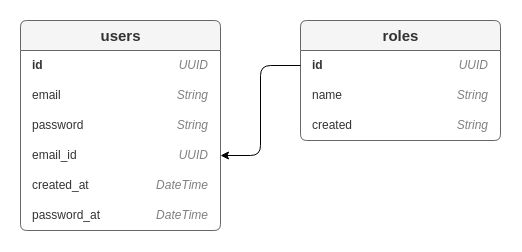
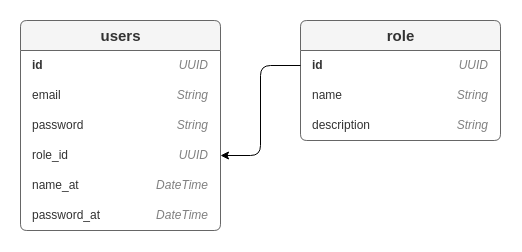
- <mxCell id="21" value="roles" style="shape=table;startSize=30;container=1;collapsible=0;childLayout=tableLayout;fixedRows=1;rowLines=0;fontStyle=1;align=center;resizeLast=1;html=1;swimlaneLine=1;rounded=1;shadow=0;columnLines=0;swimlaneHead=1;swimlaneBody=1;horizontal=1;left=1;right=1;connectable=1;allowArrows=1;cloneable=1;rotatable=1;pointerEvents=1;expand=1;swimlaneFillColor=default;arcSize=7;flipV=0;flipH=0;direction=east;fillStyle=solid;verticalAlign=middle;labelBackgroundColor=none;fontSize=15;fillColor=#f5f5f5;strokeColor=#666666;fontColor=#333333;" vertex="1" parent="1"><mxGeometry x="300" y="20" width="200" height="120" as="geometry" /></mxCell>
+ <mxCell id="21" value="role" style="shape=table;startSize=30;container=1;collapsible=0;childLayout=tableLayout;fixedRows=1;rowLines=0;fontStyle=1;align=center;resizeLast=1;html=1;swimlaneLine=1;rounded=1;shadow=0;columnLines=0;swimlaneHead=1;swimlaneBody=1;horizontal=1;left=1;right=1;connectable=1;allowArrows=1;cloneable=1;rotatable=1;pointerEvents=1;expand=1;swimlaneFillColor=default;arcSize=7;flipV=0;flipH=0;direction=east;fillStyle=solid;verticalAlign=middle;labelBackgroundColor=none;fontSize=15;fillColor=#f5f5f5;strokeColor=#666666;fontColor=#333333;" vertex="1" parent="1"><mxGeometry x="300" y="20" width="200" height="120" as="geometry" /></mxCell>
- <mxCell id="29" value="created" style="shape=partialRectangle;connectable=0;fillColor=none;top=0;left=0;bottom=0;right=0;align=left;spacingLeft=10;overflow=hidden;html=1;cloneable=1;rotatable=1;pointerEvents=1;expand=1;swimlaneFillColor=none;fontStyle=0;fontColor=light-dark(#333333, #ededed);swimlaneLine=0;textShadow=0;labelBorderColor=none;labelBackgroundColor=none;verticalAlign=middle;strokeColor=light-dark(#333333, #ededed);" vertex="1" parent="28"><mxGeometry width="120" height="30" as="geometry"><mxRectangle width="120" height="30" as="alternateBounds" /></mxGeometry></mxCell>
+ <mxCell id="29" value="description" style="shape=partialRectangle;connectable=0;fillColor=none;top=0;left=0;bottom=0;right=0;align=left;spacingLeft=10;overflow=hidden;html=1;cloneable=1;rotatable=1;pointerEvents=1;expand=1;swimlaneFillColor=none;fontStyle=0;fontColor=light-dark(#333333, #ededed);swimlaneLine=0;textShadow=0;labelBorderColor=none;labelBackgroundColor=none;verticalAlign=middle;strokeColor=light-dark(#333333, #ededed);" vertex="1" parent="28"><mxGeometry width="120" height="30" as="geometry"><mxRectangle width="120" height="30" as="alternateBounds" /></mxGeometry></mxCell>
- <mxCell id="13" value="email_id" style="shape=partialRectangle;connectable=0;fillColor=none;top=0;left=0;bottom=0;right=0;align=left;spacingLeft=10;overflow=hidden;html=1;cloneable=1;rotatable=1;pointerEvents=1;expand=1;swimlaneFillColor=none;fontStyle=0;fontColor=light-dark(#333333, #ededed);swimlaneLine=0;textShadow=0;labelBorderColor=none;labelBackgroundColor=none;verticalAlign=middle;strokeColor=light-dark(#333333, #ededed);" vertex="1" parent="12"><mxGeometry width="120" height="30" as="geometry"><mxRectangle width="120" height="30" as="alternateBounds" /></mxGeometry></mxCell>
+ <mxCell id="13" value="role_id" style="shape=partialRectangle;connectable=0;fillColor=none;top=0;left=0;bottom=0;right=0;align=left;spacingLeft=10;overflow=hidden;html=1;cloneable=1;rotatable=1;pointerEvents=1;expand=1;swimlaneFillColor=none;fontStyle=0;fontColor=light-dark(#333333, #ededed);swimlaneLine=0;textShadow=0;labelBorderColor=none;labelBackgroundColor=none;verticalAlign=middle;strokeColor=light-dark(#333333, #ededed);" vertex="1" parent="12"><mxGeometry width="120" height="30" as="geometry"><mxRectangle width="120" height="30" as="alternateBounds" /></mxGeometry></mxCell>
- <mxCell id="16" value="created_at" style="shape=partialRectangle;connectable=0;fillColor=none;top=0;left=0;bottom=0;right=0;align=left;spacingLeft=10;overflow=hidden;html=1;cloneable=1;rotatable=1;pointerEvents=1;expand=1;swimlaneFillColor=none;fontStyle=0;fontColor=light-dark(#333333, #ededed);swimlaneLine=0;textShadow=0;labelBorderColor=none;labelBackgroundColor=none;verticalAlign=middle;strokeColor=light-dark(#333333, #ededed);" vertex="1" parent="15"><mxGeometry width="120" height="30" as="geometry"><mxRectangle width="120" height="30" as="alternateBounds" /></mxGeometry></mxCell>
+ <mxCell id="16" value="name_at" style="shape=partialRectangle;connectable=0;fillColor=none;top=0;left=0;bottom=0;right=0;align=left;spacingLeft=10;overflow=hidden;html=1;cloneable=1;rotatable=1;pointerEvents=1;expand=1;swimlaneFillColor=none;fontStyle=0;fontColor=light-dark(#333333, #ededed);swimlaneLine=0;textShadow=0;labelBorderColor=none;labelBackgroundColor=none;verticalAlign=middle;strokeColor=light-dark(#333333, #ededed);" vertex="1" parent="15"><mxGeometry width="120" height="30" as="geometry"><mxRectangle width="120" height="30" as="alternateBounds" /></mxGeometry></mxCell>
